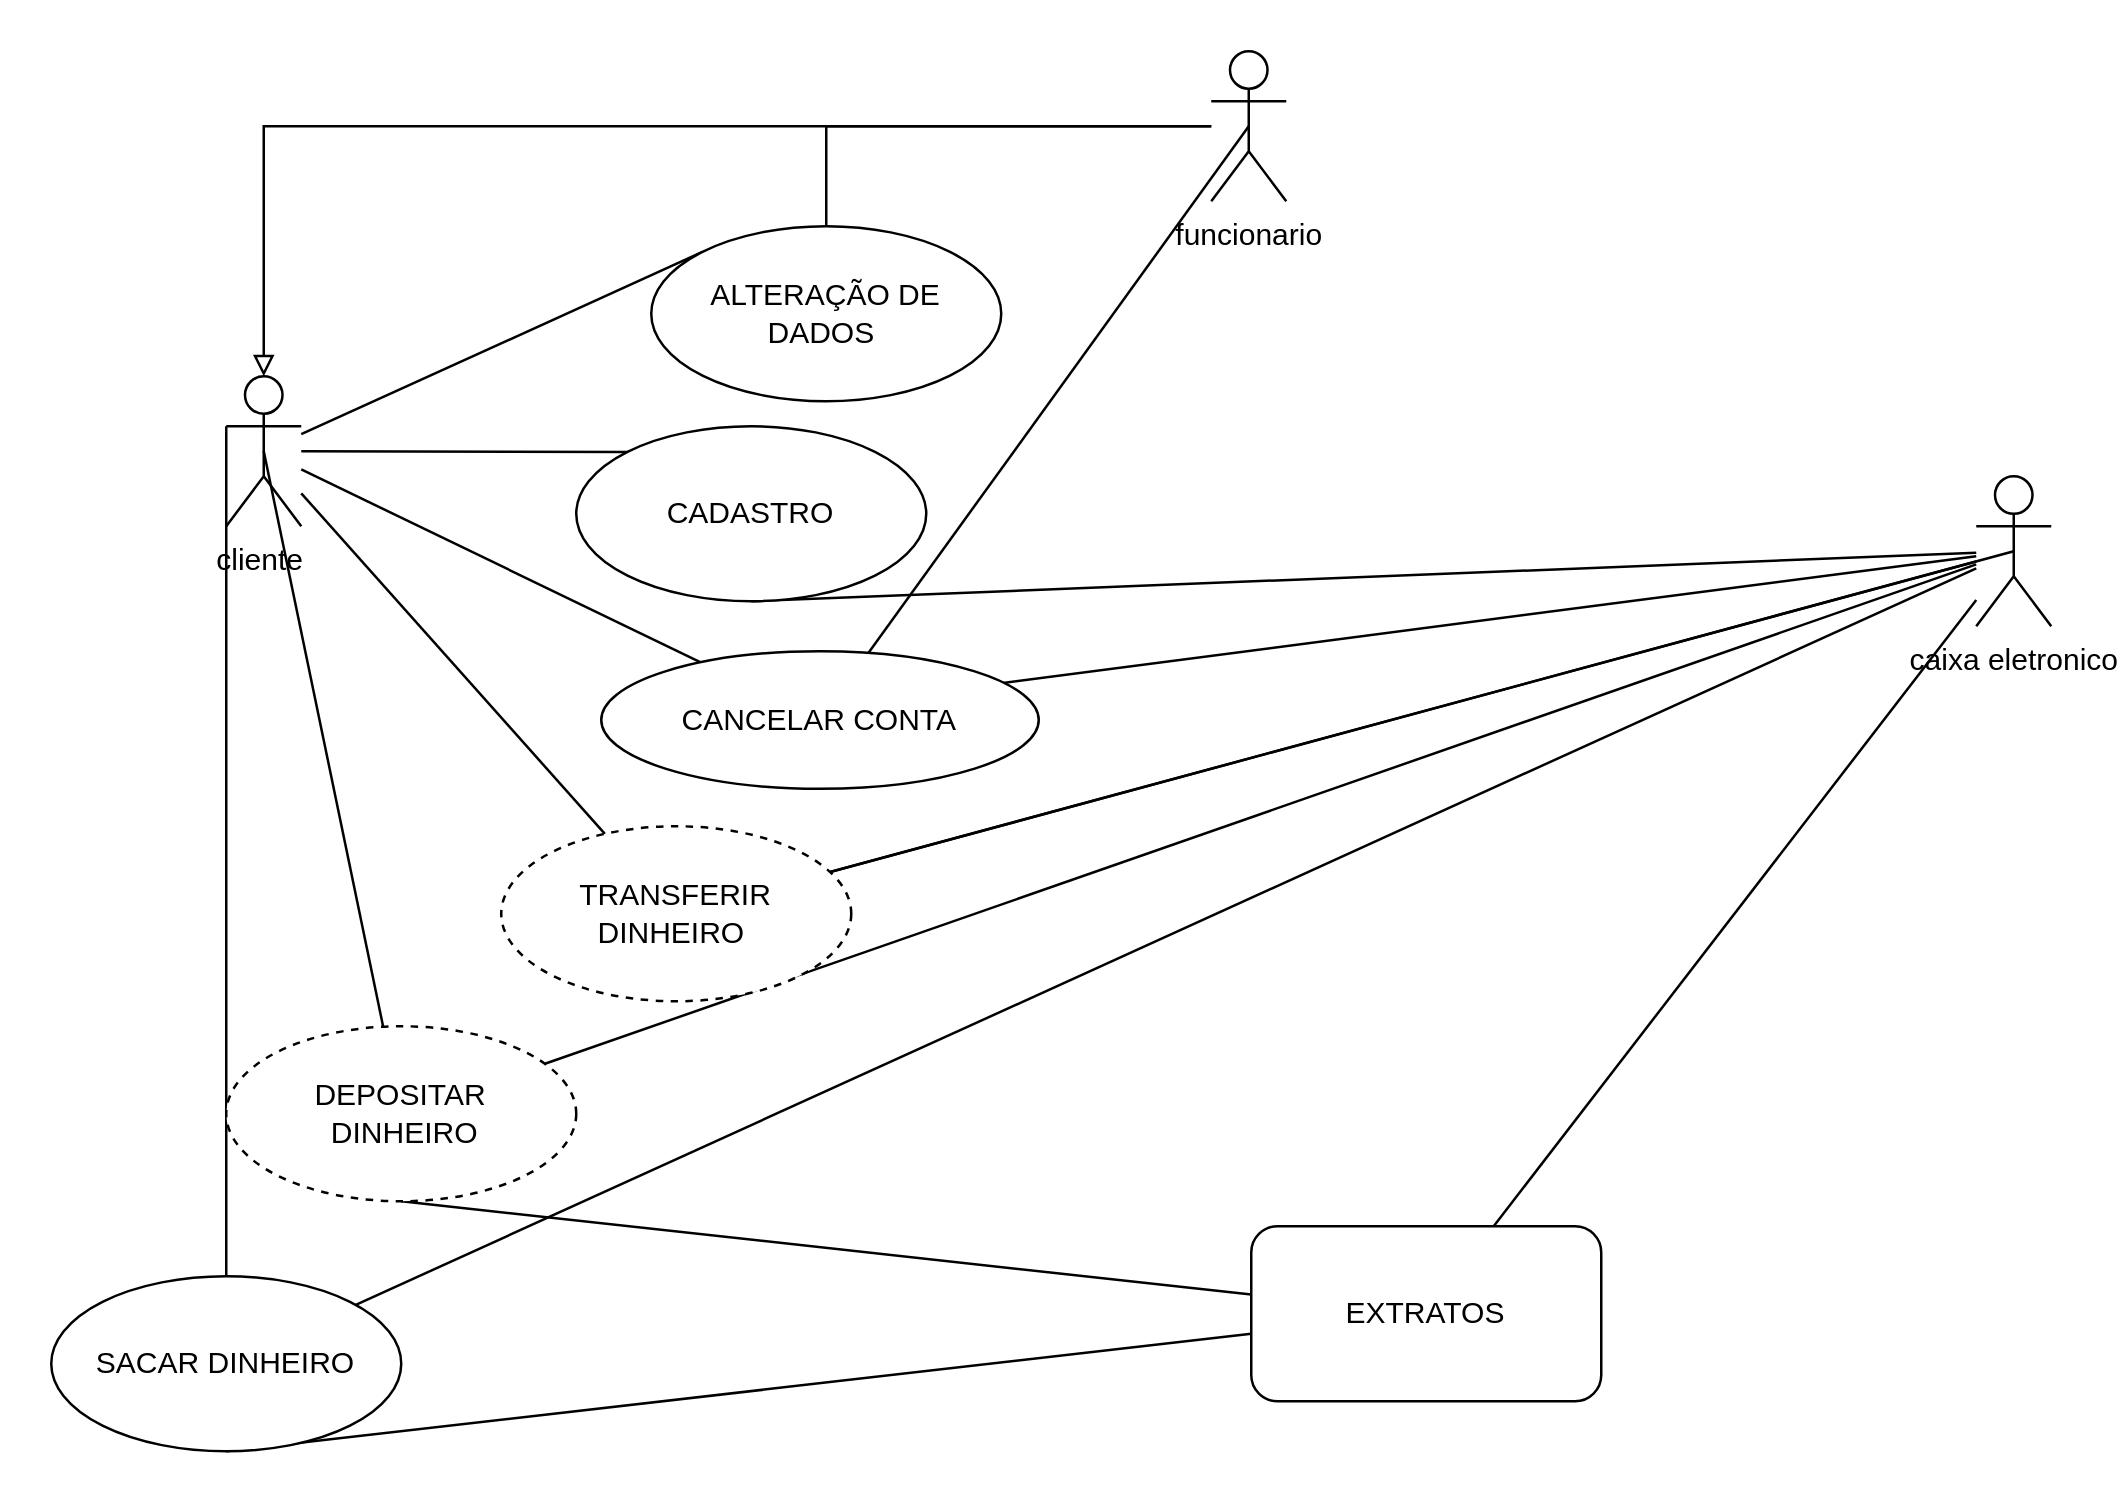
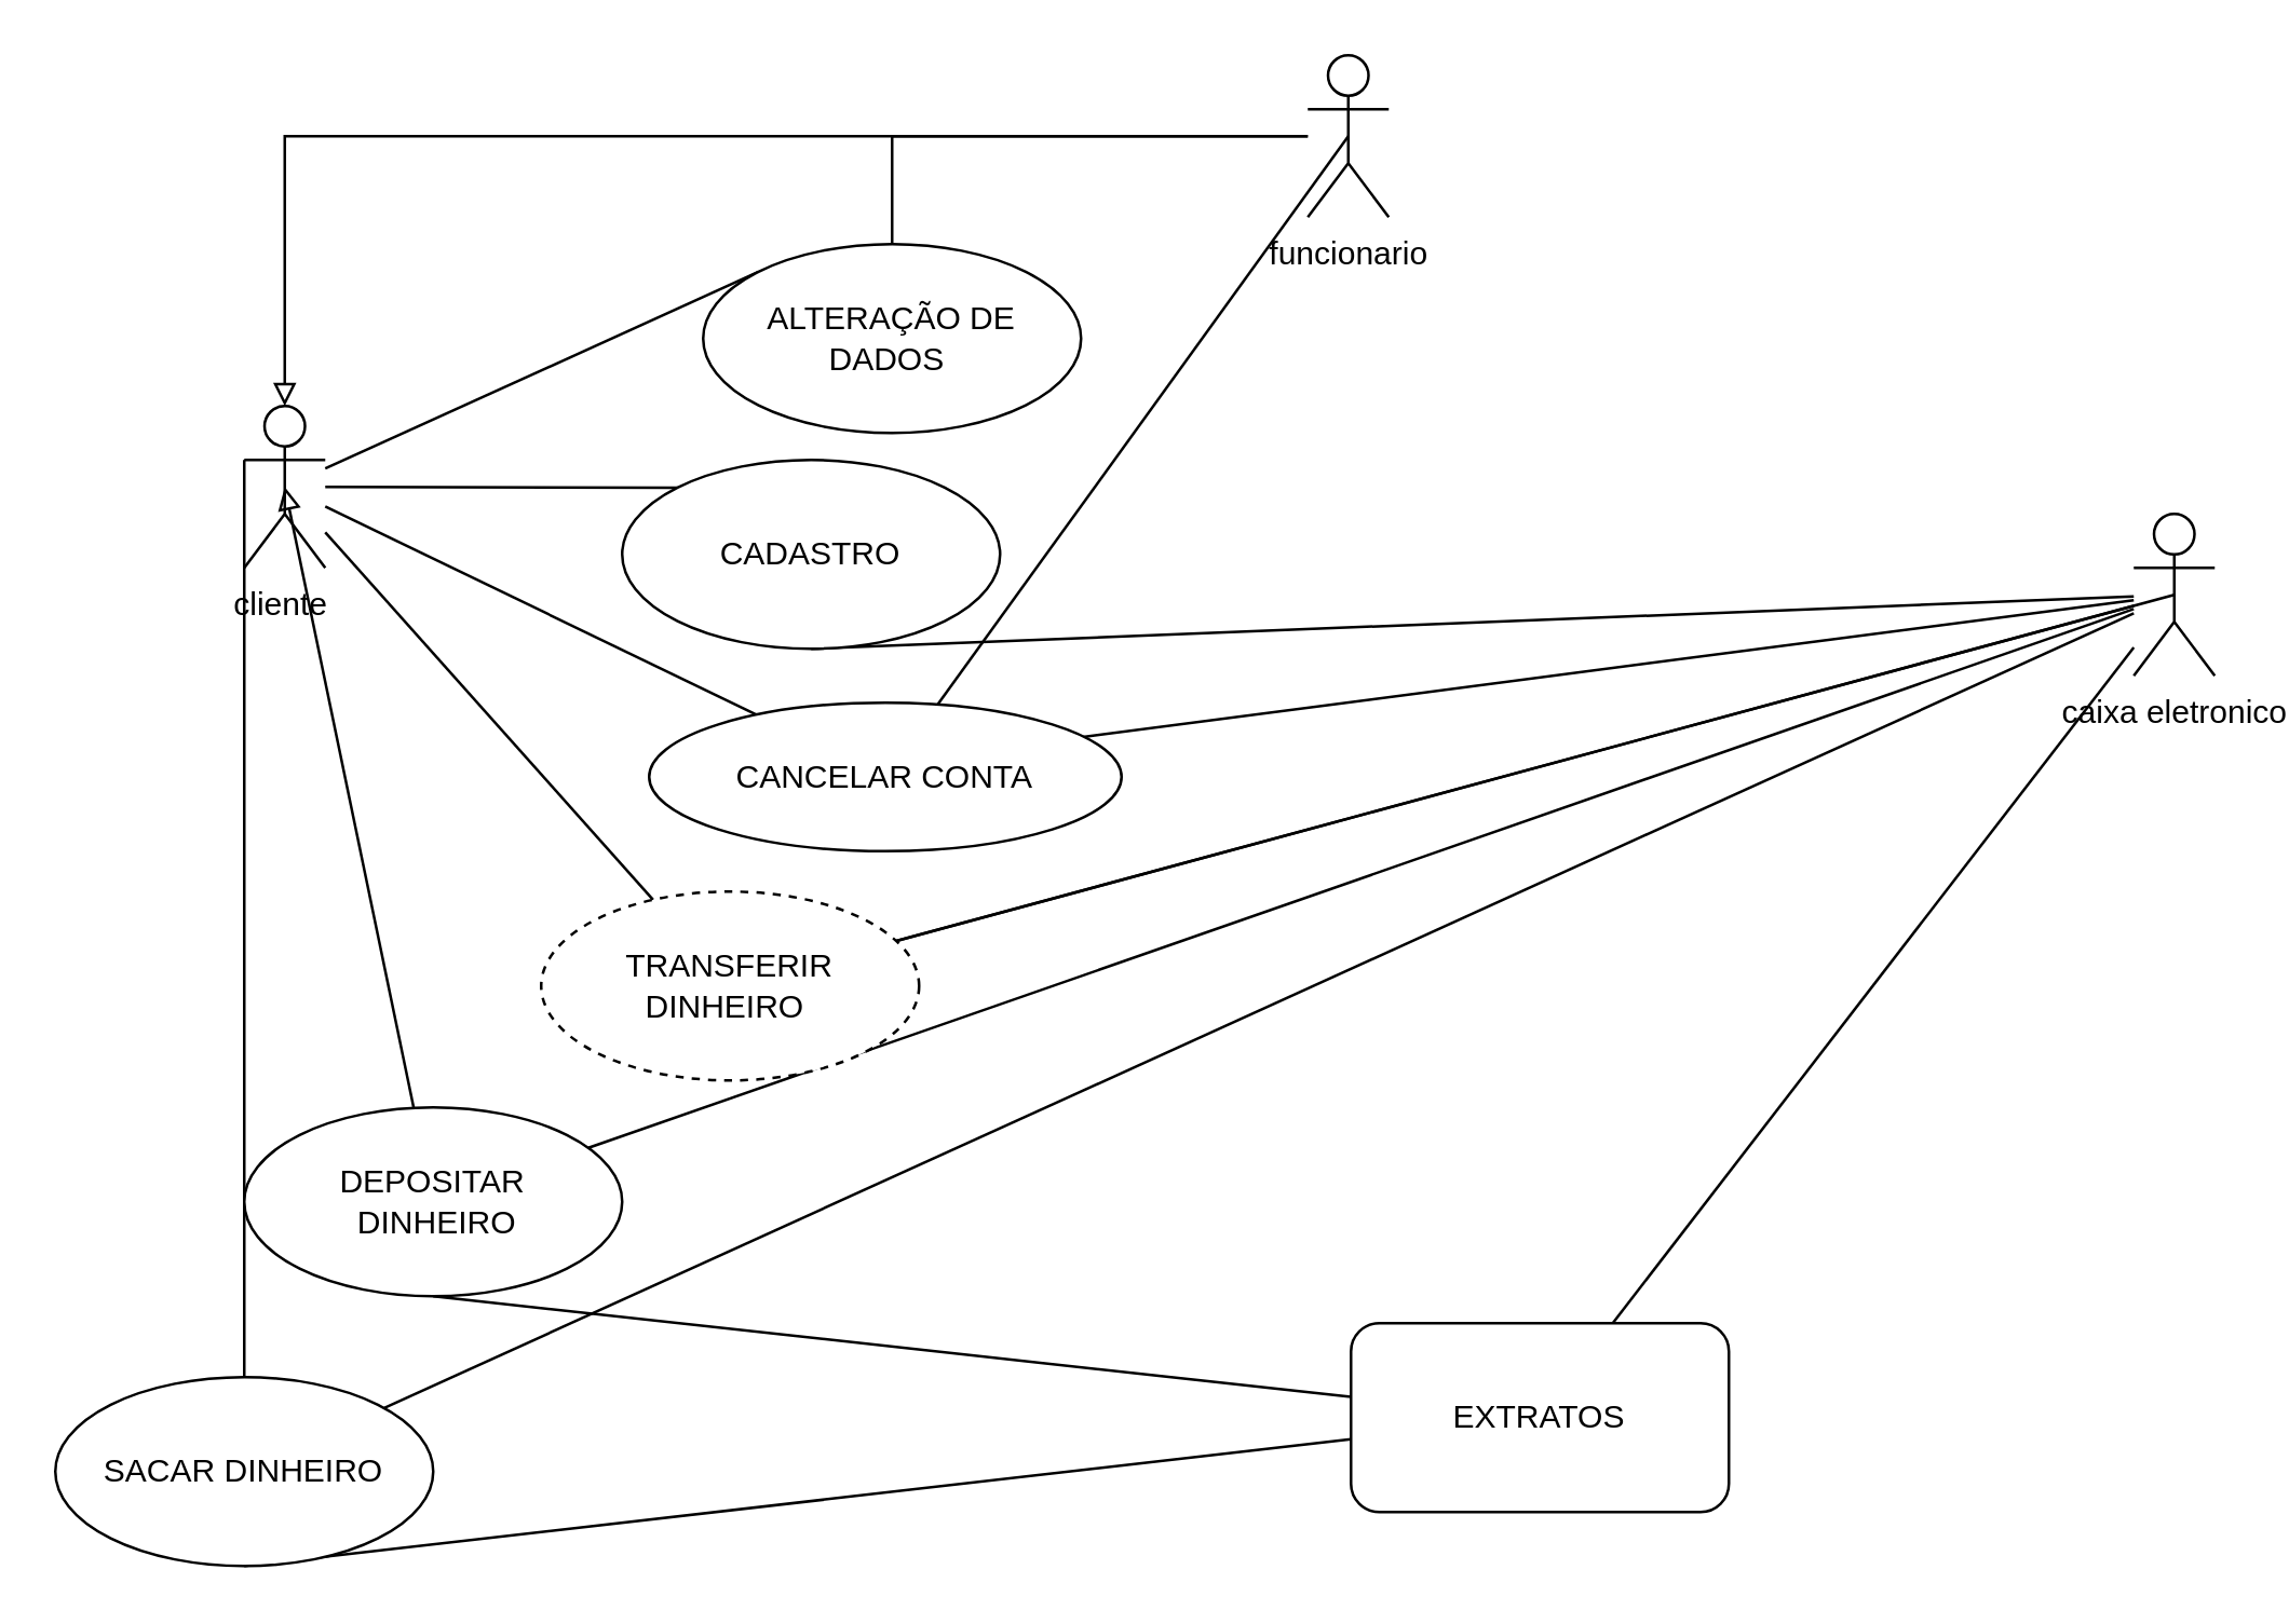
- <mxCell id="19" style="rounded=0;orthogonalLoop=1;jettySize=auto;html=1;entryX=0.5;entryY=0.5;entryDx=0;entryDy=0;entryPerimeter=0;endArrow=none;endFill=0;" edge="1" parent="1" source="21" target="4"><mxGeometry relative="1" as="geometry" /></mxCell>
+ <mxCell id="19" style="rounded=0;orthogonalLoop=1;jettySize=auto;html=1;entryX=0.5;entryY=0.5;entryDx=0;entryDy=0;entryPerimeter=0;endArrow=block;endFill=0;" edge="1" parent="1" source="21" target="4"><mxGeometry relative="1" as="geometry" /></mxCell>
- <mxCell id="21" value="DEPOSITAR&lt;br&gt;&amp;nbsp;DINHEIRO" style="ellipse;whiteSpace=wrap;html=1;dashed=1;" vertex="1" parent="1"><mxGeometry x="90" y="410" width="140" height="70" as="geometry" /></mxCell>
+ <mxCell id="21" value="DEPOSITAR&lt;br&gt;&amp;nbsp;DINHEIRO" style="ellipse;whiteSpace=wrap;html=1;" vertex="1" parent="1"><mxGeometry x="90" y="410" width="140" height="70" as="geometry" /></mxCell>
